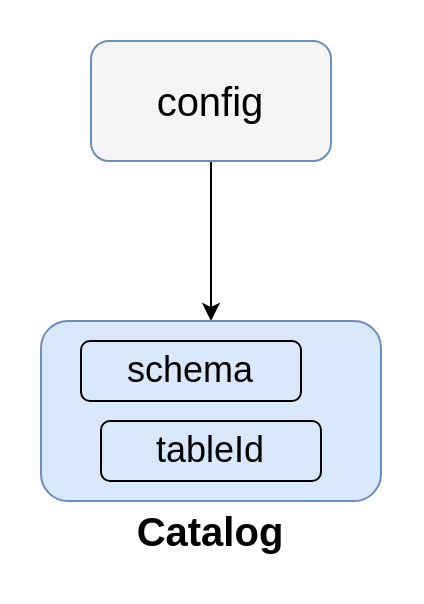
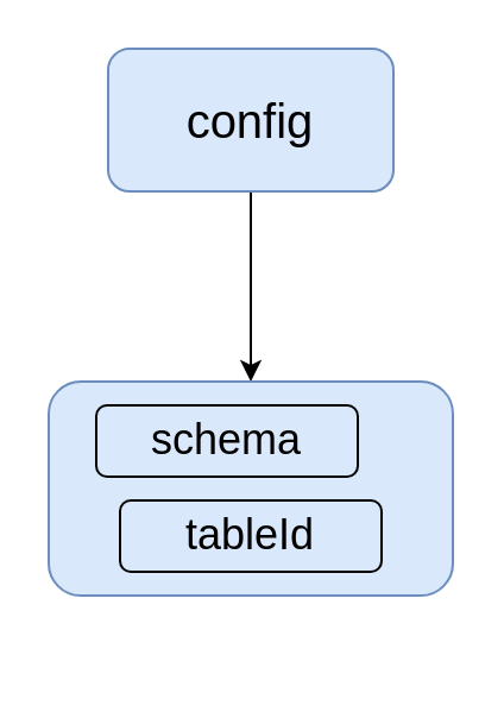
- <mxCell id="3" value="&lt;font style=&quot;font-size: 20px;&quot;&gt;config&lt;/font&gt;" style="rounded=1;whiteSpace=wrap;html=1;fillColor=#f5f5f5;strokeColor=#6c8ebf;" vertex="1" parent="1"><mxGeometry x="45" y="20" width="120" height="60" as="geometry" /></mxCell>
+ <mxCell id="3" value="&lt;font style=&quot;font-size: 20px;&quot;&gt;config&lt;/font&gt;" style="rounded=1;whiteSpace=wrap;html=1;fillColor=#dae8fc;strokeColor=#6c8ebf;" vertex="1" parent="1"><mxGeometry x="45" y="20" width="120" height="60" as="geometry" /></mxCell>
- <mxCell id="5" value="&lt;font size=&quot;1&quot; style=&quot;&quot;&gt;&lt;b style=&quot;font-size: 20px;&quot;&gt;Catalog&lt;/b&gt;&lt;/font&gt;" style="text;html=1;strokeColor=none;fillColor=none;align=center;verticalAlign=middle;whiteSpace=wrap;rounded=0;" vertex="1" parent="1"><mxGeometry x="75" y="250" width="60" height="30" as="geometry" /></mxCell>
